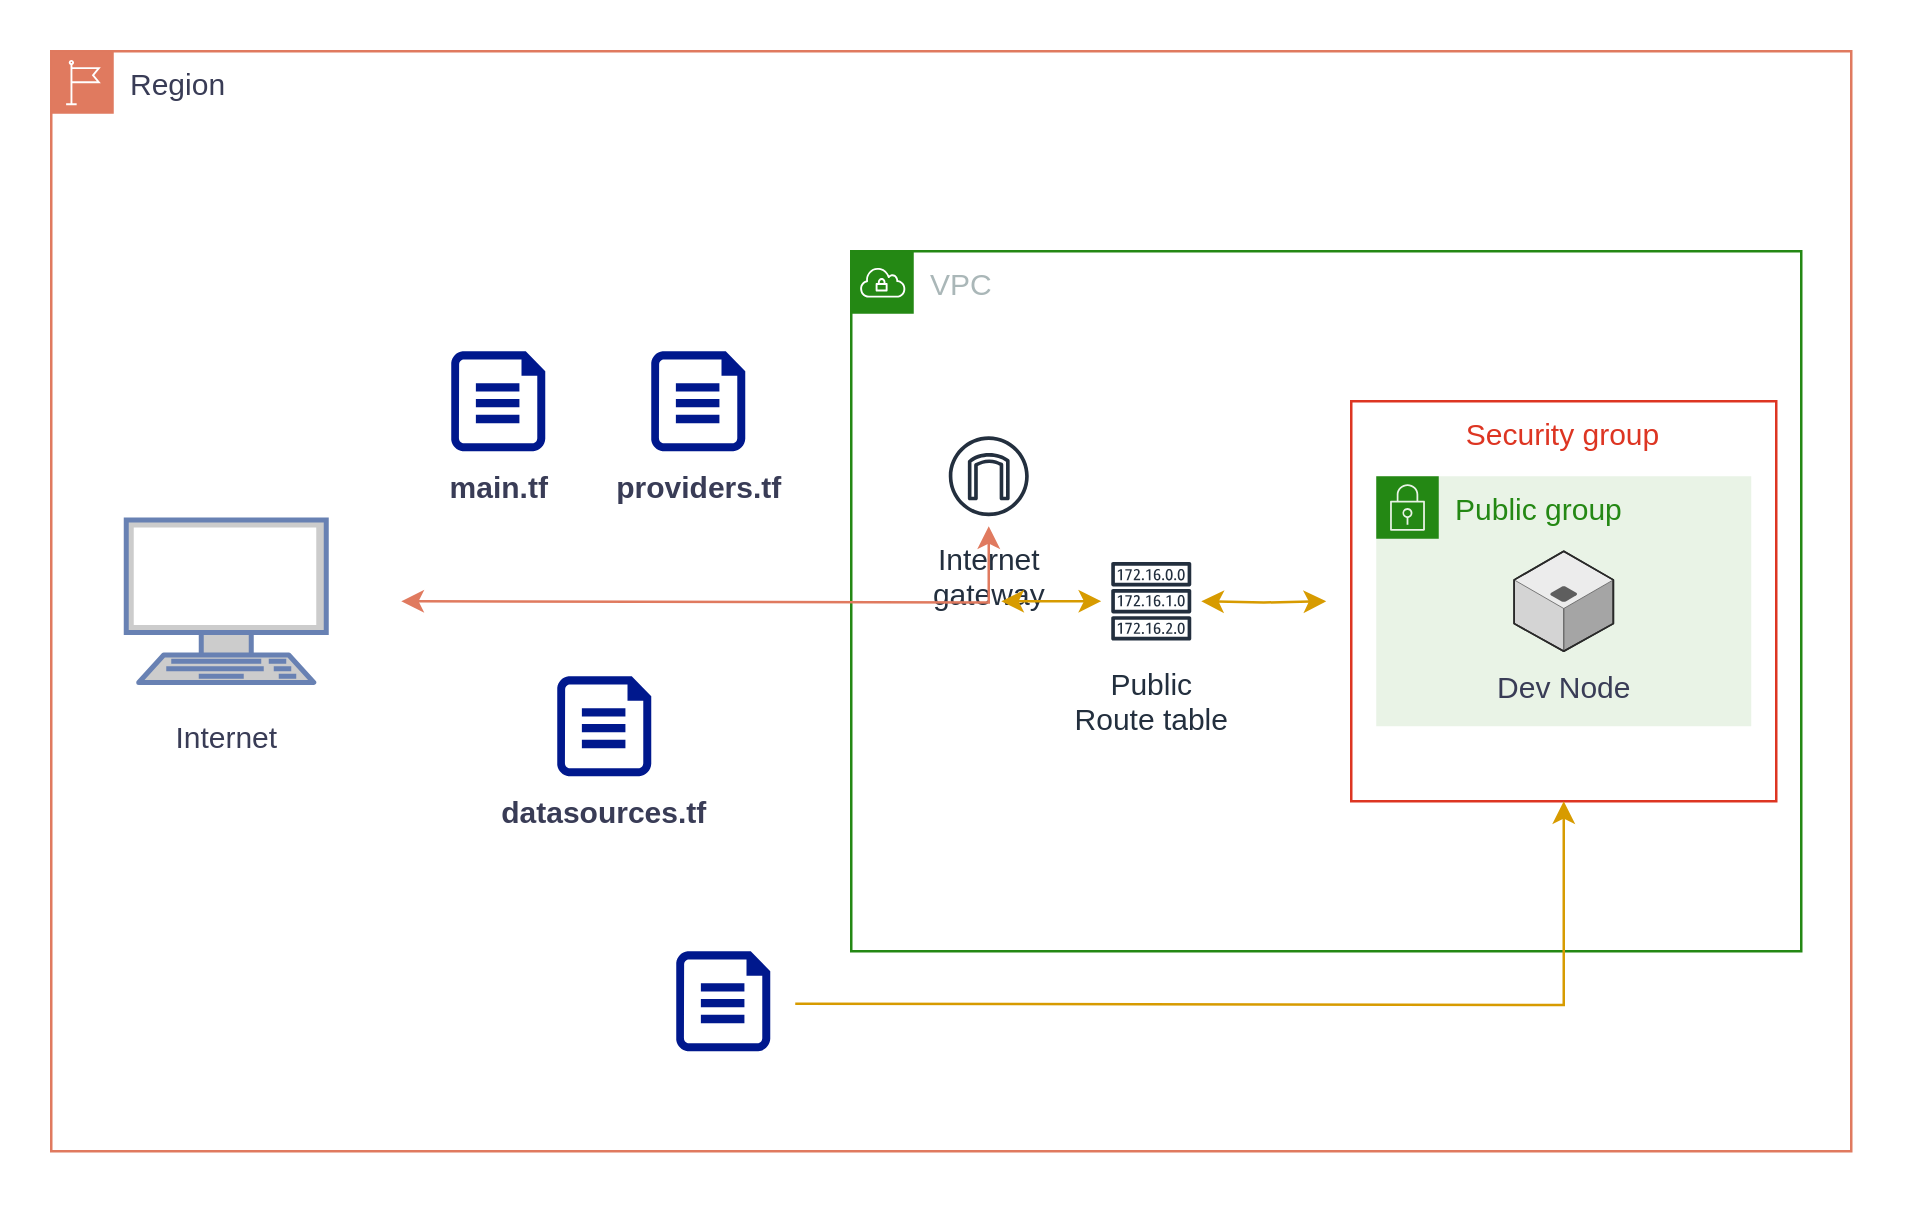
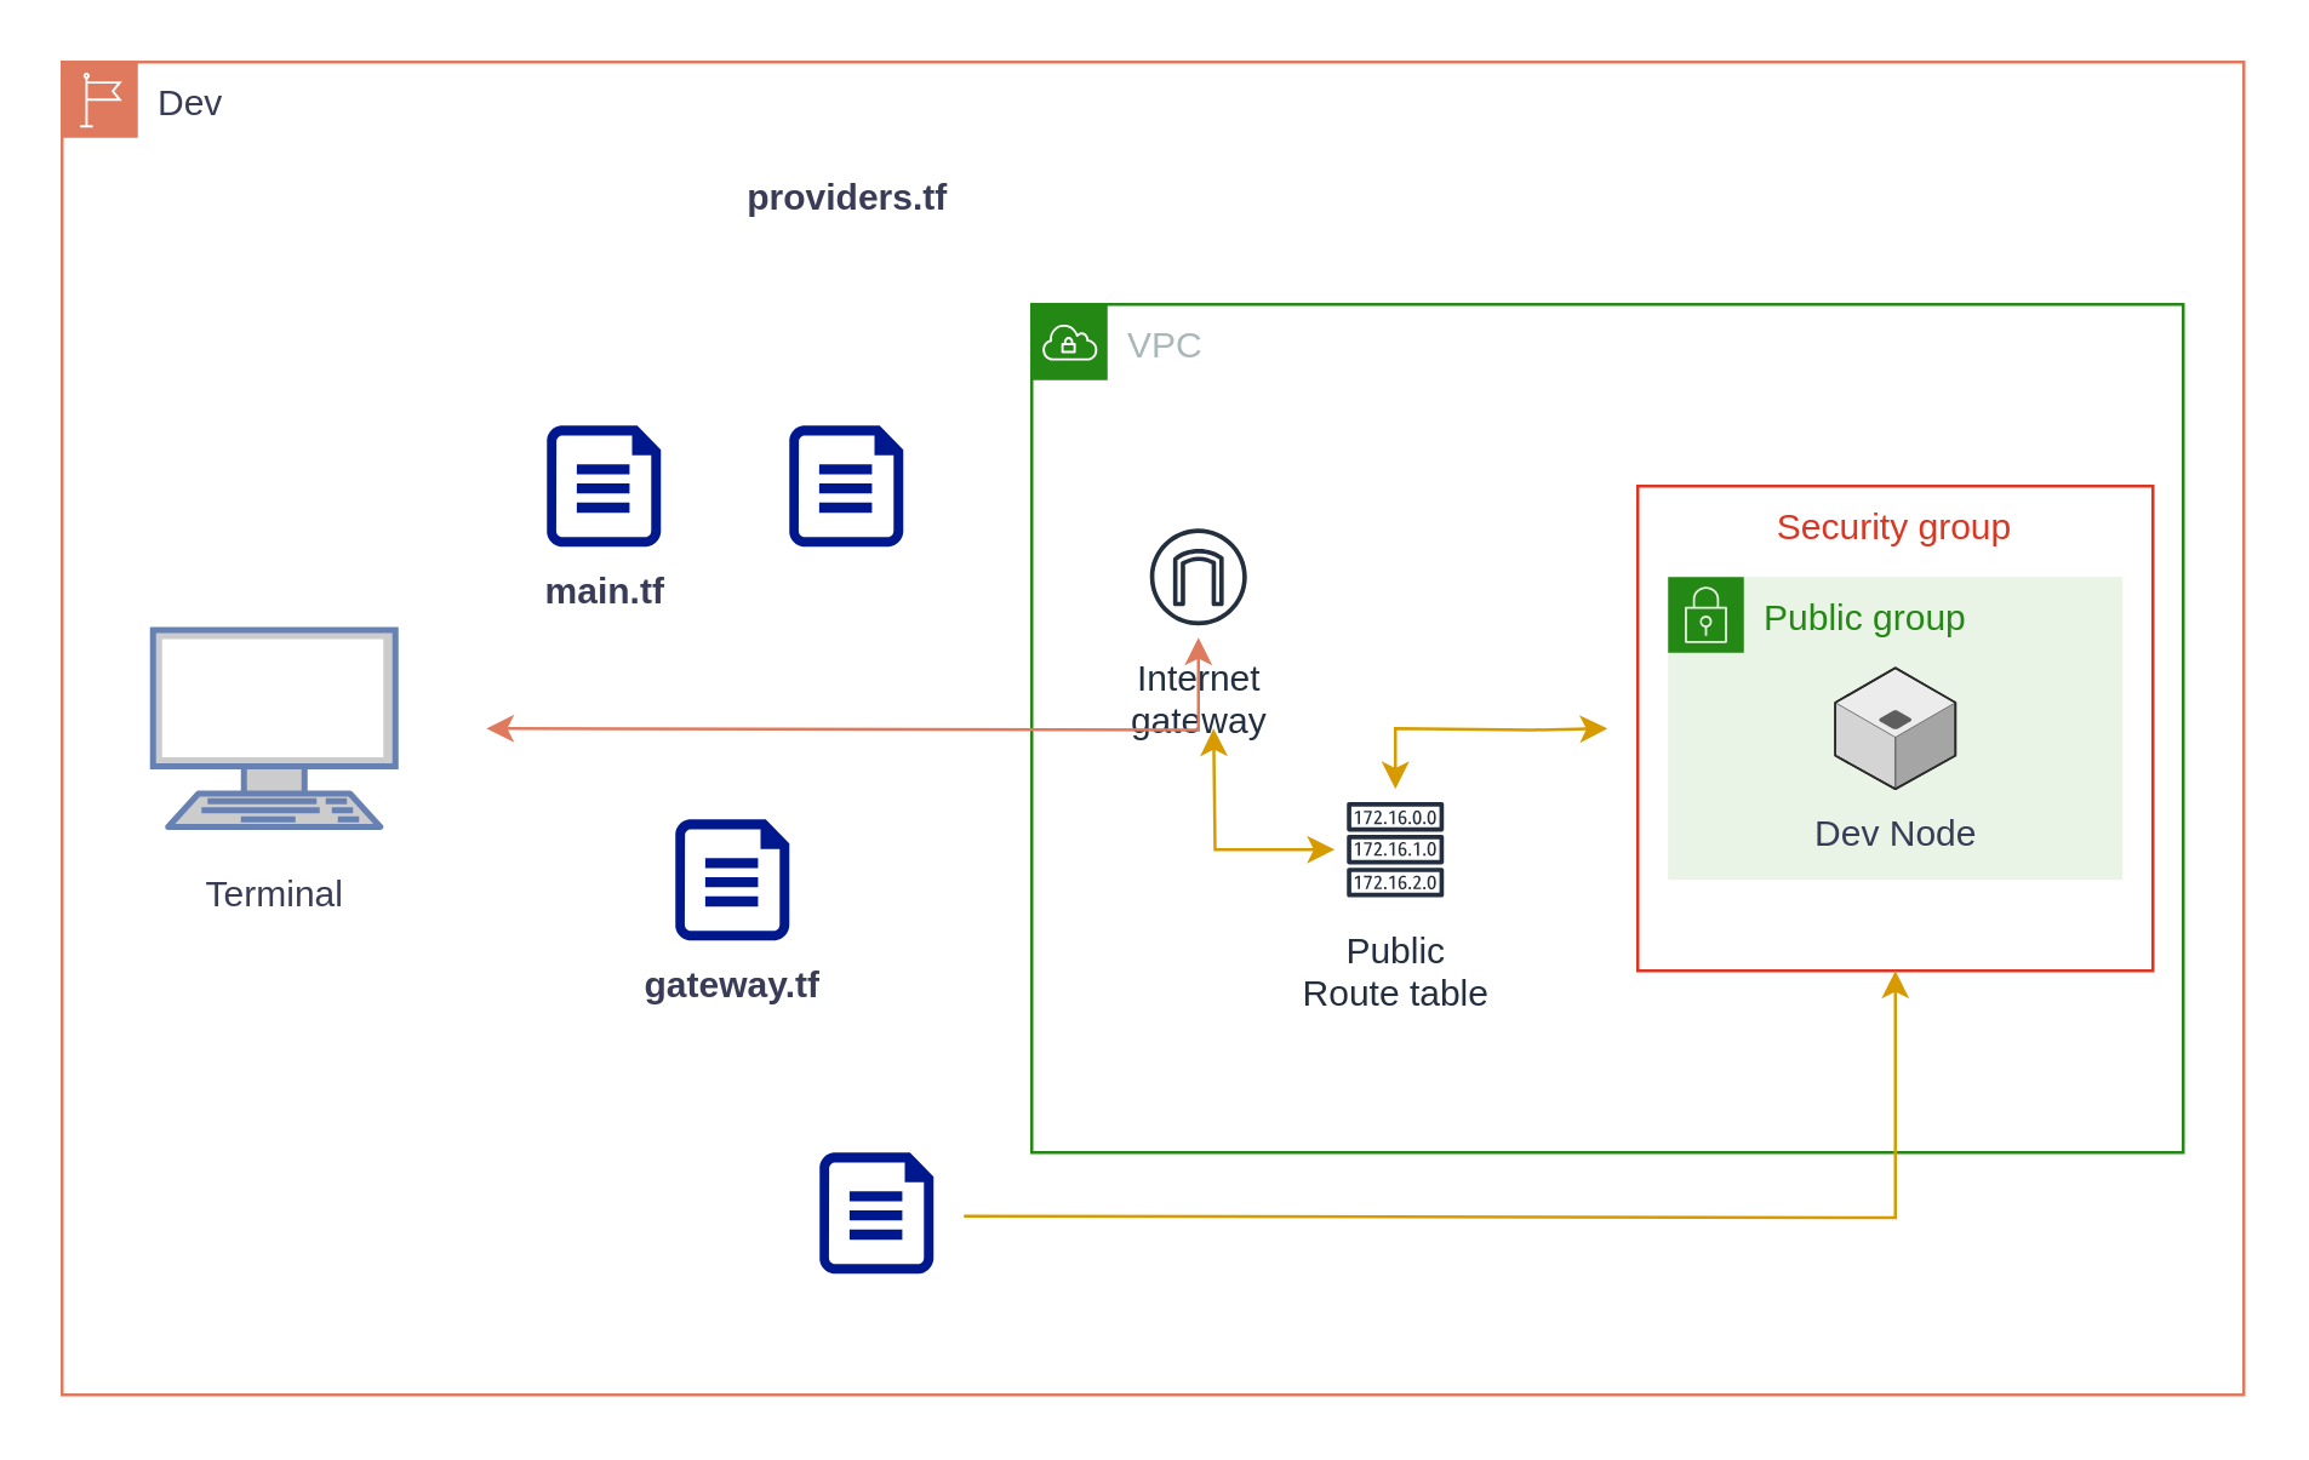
- <mxCell id="2" value="Region" style="points=[[0,0],[0.25,0],[0.5,0],[0.75,0],[1,0],[1,0.25],[1,0.5],[1,0.75],[1,1],[0.75,1],[0.5,1],[0.25,1],[0,1],[0,0.75],[0,0.5],[0,0.25]];outlineConnect=0;html=1;whiteSpace=wrap;fontSize=12;fontStyle=0;container=1;pointerEvents=0;collapsible=0;recursiveResize=0;shape=mxgraph.aws4.group;grIcon=mxgraph.aws4.group_region;strokeColor=#E07A5F;fillColor=none;verticalAlign=top;align=left;spacingLeft=30;fontColor=#393C56;labelBackgroundColor=none;" vertex="1" parent="1"><mxGeometry x="20" y="20" width="720" height="440" as="geometry" /></mxCell>
+ <mxCell id="2" value="Dev" style="points=[[0,0],[0.25,0],[0.5,0],[0.75,0],[1,0],[1,0.25],[1,0.5],[1,0.75],[1,1],[0.75,1],[0.5,1],[0.25,1],[0,1],[0,0.75],[0,0.5],[0,0.25]];outlineConnect=0;html=1;whiteSpace=wrap;fontSize=12;fontStyle=0;container=1;pointerEvents=0;collapsible=0;recursiveResize=0;shape=mxgraph.aws4.group;grIcon=mxgraph.aws4.group_region;strokeColor=#E07A5F;fillColor=none;verticalAlign=top;align=left;spacingLeft=30;fontColor=#393C56;labelBackgroundColor=none;" vertex="1" parent="1"><mxGeometry x="20" y="20" width="720" height="440" as="geometry" /></mxCell>
- <mxCell id="21" value="providers.tf" style="text;html=1;align=center;verticalAlign=middle;resizable=0;points=[];autosize=1;strokeColor=none;fillColor=none;fontColor=#393C56;fontStyle=1" vertex="1" parent="2"><mxGeometry x="213.8" y="160" width="90" height="30" as="geometry" /></mxCell>
+ <mxCell id="21" value="providers.tf" style="text;html=1;align=center;verticalAlign=middle;resizable=0;points=[];autosize=1;strokeColor=none;fillColor=none;fontColor=#393C56;fontStyle=1" vertex="1" parent="2"><mxGeometry x="213.8" y="30" width="90" height="30" as="geometry" /></mxCell>
- <mxCell id="6" value="Public&lt;br&gt;Route table" style="sketch=0;outlineConnect=0;fontColor=#232F3E;gradientColor=none;strokeColor=#232F3E;fillColor=#ffffff;dashed=0;verticalLabelPosition=bottom;verticalAlign=top;align=center;html=1;fontSize=12;fontStyle=0;aspect=fixed;shape=mxgraph.aws4.resourceIcon;resIcon=mxgraph.aws4.route_table;" vertex="1" parent="3"><mxGeometry x="100" y="120" width="40" height="40" as="geometry" /></mxCell>
+ <mxCell id="6" value="Public&lt;br&gt;Route table" style="sketch=0;outlineConnect=0;fontColor=#232F3E;gradientColor=none;strokeColor=#232F3E;fillColor=#ffffff;dashed=0;verticalLabelPosition=bottom;verticalAlign=top;align=center;html=1;fontSize=12;fontStyle=0;aspect=fixed;shape=mxgraph.aws4.resourceIcon;resIcon=mxgraph.aws4.route_table;" vertex="1" parent="3"><mxGeometry x="100" y="160" width="40" height="40" as="geometry" /></mxCell>
- <mxCell id="14" value="Internet" style="text;html=1;align=center;verticalAlign=middle;resizable=0;points=[];autosize=1;strokeColor=none;fillColor=none;fontColor=#393C56;" vertex="1" parent="2"><mxGeometry x="35" y="260" width="70" height="30" as="geometry" /></mxCell>
+ <mxCell id="14" value="Terminal" style="text;html=1;align=center;verticalAlign=middle;resizable=0;points=[];autosize=1;strokeColor=none;fillColor=none;fontColor=#393C56;" vertex="1" parent="2"><mxGeometry x="35" y="260" width="70" height="30" as="geometry" /></mxCell>
- <mxCell id="22" value="datasources.tf" style="text;html=1;align=center;verticalAlign=middle;resizable=0;points=[];autosize=1;strokeColor=none;fillColor=none;fontColor=#393C56;fontStyle=1" vertex="1" parent="2"><mxGeometry x="166.2" y="290" width="110" height="30" as="geometry" /></mxCell>
+ <mxCell id="22" value="gateway.tf" style="text;html=1;align=center;verticalAlign=middle;resizable=0;points=[];autosize=1;strokeColor=none;fillColor=none;fontColor=#393C56;fontStyle=1" vertex="1" parent="2"><mxGeometry x="166.2" y="290" width="110" height="30" as="geometry" /></mxCell>
